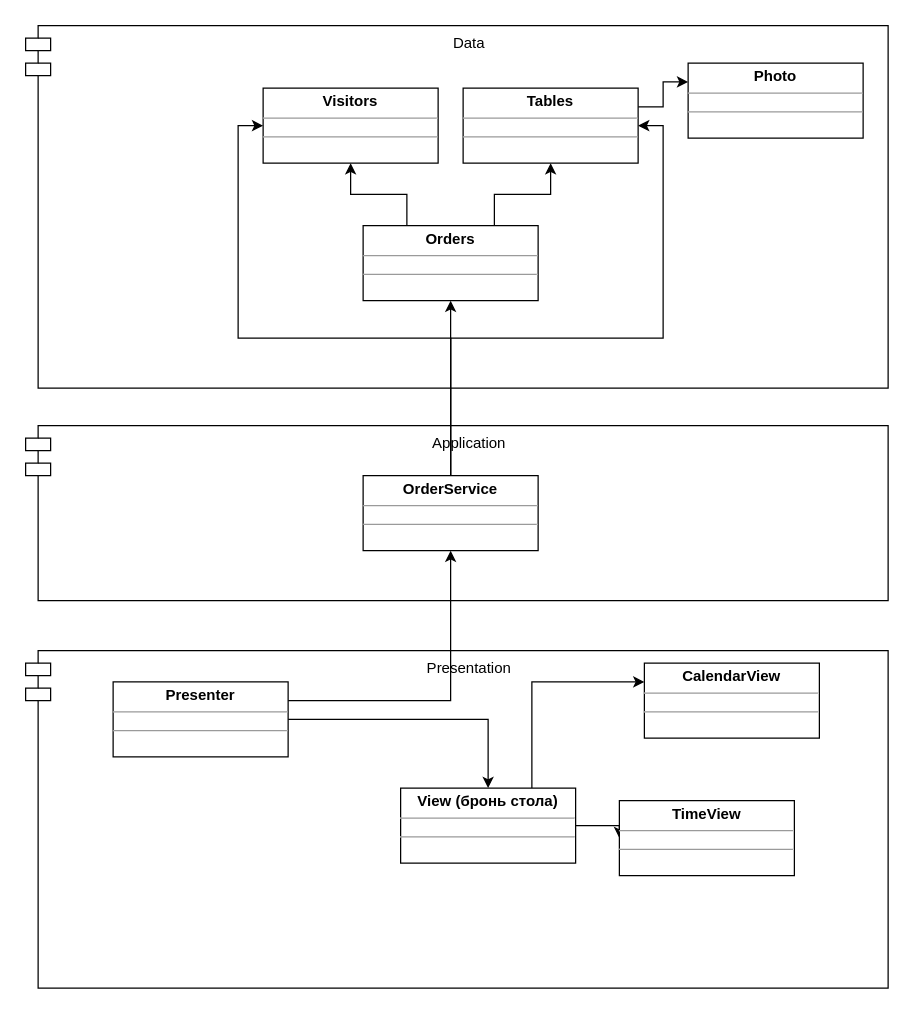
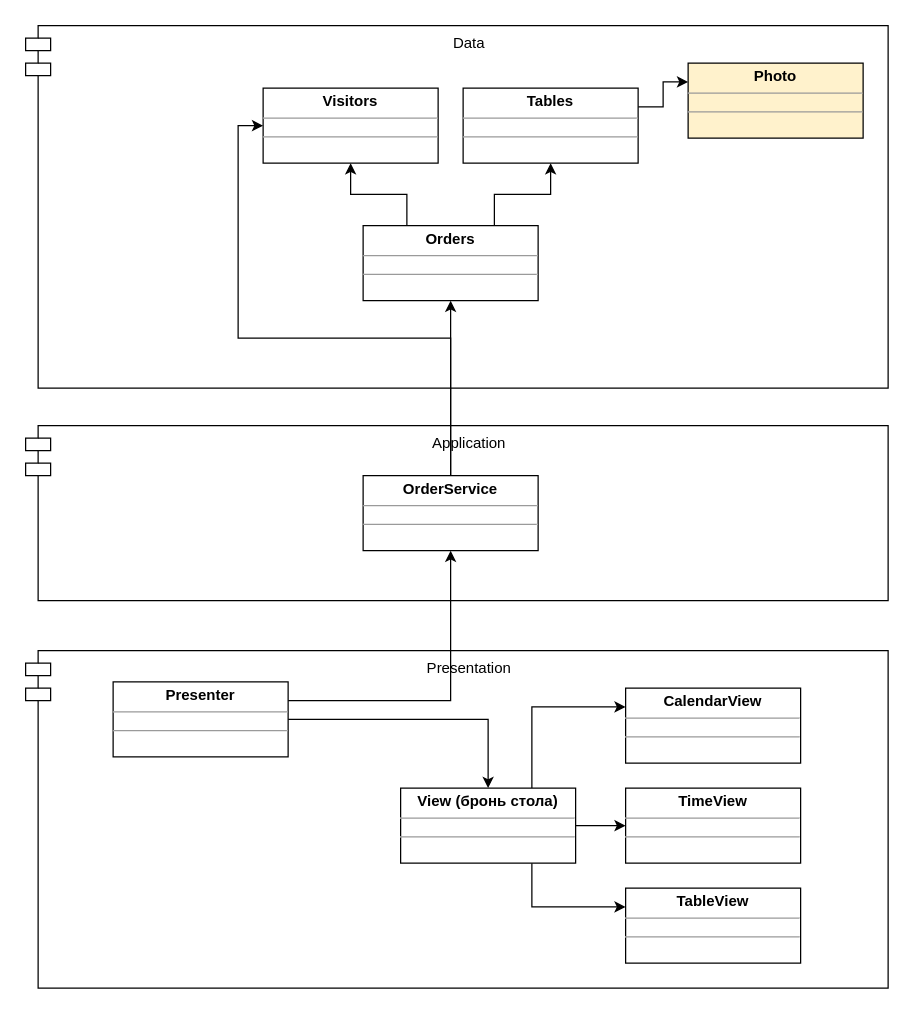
- <mxCell id="22" value="&lt;p style=&quot;margin:0px;margin-top:4px;text-align:center;&quot;&gt;&lt;b&gt;Photo&lt;/b&gt;&lt;/p&gt;&lt;hr size=&quot;1&quot;&gt;&lt;div style=&quot;height:2px;&quot;&gt;&lt;/div&gt;&lt;hr size=&quot;1&quot;&gt;&lt;div style=&quot;height:2px;&quot;&gt;&lt;/div&gt;" style="verticalAlign=top;align=left;overflow=fill;fontSize=12;fontFamily=Helvetica;html=1;whiteSpace=wrap;" vertex="1" parent="1"><mxGeometry x="550" y="50" width="140" height="60" as="geometry" /></mxCell>
+ <mxCell id="22" value="&lt;p style=&quot;margin:0px;margin-top:4px;text-align:center;&quot;&gt;&lt;b&gt;Photo&lt;/b&gt;&lt;/p&gt;&lt;hr size=&quot;1&quot;&gt;&lt;div style=&quot;height:2px;&quot;&gt;&lt;/div&gt;&lt;hr size=&quot;1&quot;&gt;&lt;div style=&quot;height:2px;&quot;&gt;&lt;/div&gt;" style="verticalAlign=top;align=left;overflow=fill;fontSize=12;fontFamily=Helvetica;html=1;whiteSpace=wrap;fillColor=#fff2cc;" vertex="1" parent="1"><mxGeometry x="550" y="50" width="140" height="60" as="geometry" /></mxCell>
- <mxCell id="12" style="edgeStyle=orthogonalEdgeStyle;rounded=0;orthogonalLoop=1;jettySize=auto;html=1;exitX=0.5;exitY=0;exitDx=0;exitDy=0;entryX=1;entryY=0.5;entryDx=0;entryDy=0;" parent="1" source="14" target="9" edge="1"><mxGeometry relative="1" as="geometry"><Array as="points"><mxPoint x="360" y="270" /><mxPoint x="530" y="270" /><mxPoint x="530" y="100" /></Array></mxGeometry></mxCell>
- <mxCell id="23" value="&lt;p style=&quot;margin:0px;margin-top:4px;text-align:center;&quot;&gt;&lt;b&gt;CalendarView&lt;/b&gt;&lt;/p&gt;&lt;hr size=&quot;1&quot;&gt;&lt;div style=&quot;height:2px;&quot;&gt;&lt;/div&gt;&lt;hr size=&quot;1&quot;&gt;&lt;div style=&quot;height:2px;&quot;&gt;&lt;/div&gt;" style="verticalAlign=top;align=left;overflow=fill;fontSize=12;fontFamily=Helvetica;html=1;whiteSpace=wrap;" vertex="1" parent="1"><mxGeometry x="515" y="530" width="140" height="60" as="geometry" /></mxCell>
+ <mxCell id="23" value="&lt;p style=&quot;margin:0px;margin-top:4px;text-align:center;&quot;&gt;&lt;b&gt;CalendarView&lt;/b&gt;&lt;/p&gt;&lt;hr size=&quot;1&quot;&gt;&lt;div style=&quot;height:2px;&quot;&gt;&lt;/div&gt;&lt;hr size=&quot;1&quot;&gt;&lt;div style=&quot;height:2px;&quot;&gt;&lt;/div&gt;" style="verticalAlign=top;align=left;overflow=fill;fontSize=12;fontFamily=Helvetica;html=1;whiteSpace=wrap;" vertex="1" parent="1"><mxGeometry x="500" y="550" width="140" height="60" as="geometry" /></mxCell>
- <mxCell id="24" value="&lt;p style=&quot;margin:0px;margin-top:4px;text-align:center;&quot;&gt;&lt;b&gt;TimeView&lt;/b&gt;&lt;/p&gt;&lt;hr size=&quot;1&quot;&gt;&lt;div style=&quot;height:2px;&quot;&gt;&lt;/div&gt;&lt;hr size=&quot;1&quot;&gt;&lt;div style=&quot;height:2px;&quot;&gt;&lt;/div&gt;" style="verticalAlign=top;align=left;overflow=fill;fontSize=12;fontFamily=Helvetica;html=1;whiteSpace=wrap;" vertex="1" parent="1"><mxGeometry x="495" y="640" width="140" height="60" as="geometry" /></mxCell>
+ <mxCell id="24" value="&lt;p style=&quot;margin:0px;margin-top:4px;text-align:center;&quot;&gt;&lt;b&gt;TimeView&lt;/b&gt;&lt;/p&gt;&lt;hr size=&quot;1&quot;&gt;&lt;div style=&quot;height:2px;&quot;&gt;&lt;/div&gt;&lt;hr size=&quot;1&quot;&gt;&lt;div style=&quot;height:2px;&quot;&gt;&lt;/div&gt;" style="verticalAlign=top;align=left;overflow=fill;fontSize=12;fontFamily=Helvetica;html=1;whiteSpace=wrap;" vertex="1" parent="1"><mxGeometry x="500" y="630" width="140" height="60" as="geometry" /></mxCell>
+ <mxCell id="20" style="edgeStyle=orthogonalEdgeStyle;rounded=0;orthogonalLoop=1;jettySize=auto;html=1;exitX=0.75;exitY=1;exitDx=0;exitDy=0;entryX=0;entryY=0.25;entryDx=0;entryDy=0;" edge="1" parent="1" source="21" target="25"><mxGeometry relative="1" as="geometry" /></mxCell>
+ <mxCell id="25" value="&lt;p style=&quot;margin:0px;margin-top:4px;text-align:center;&quot;&gt;&lt;b&gt;TableView&lt;/b&gt;&lt;/p&gt;&lt;hr size=&quot;1&quot;&gt;&lt;div style=&quot;height:2px;&quot;&gt;&lt;/div&gt;&lt;hr size=&quot;1&quot;&gt;&lt;div style=&quot;height:2px;&quot;&gt;&lt;/div&gt;" style="verticalAlign=top;align=left;overflow=fill;fontSize=12;fontFamily=Helvetica;html=1;whiteSpace=wrap;" vertex="1" parent="1"><mxGeometry x="500" y="710" width="140" height="60" as="geometry" /></mxCell>
